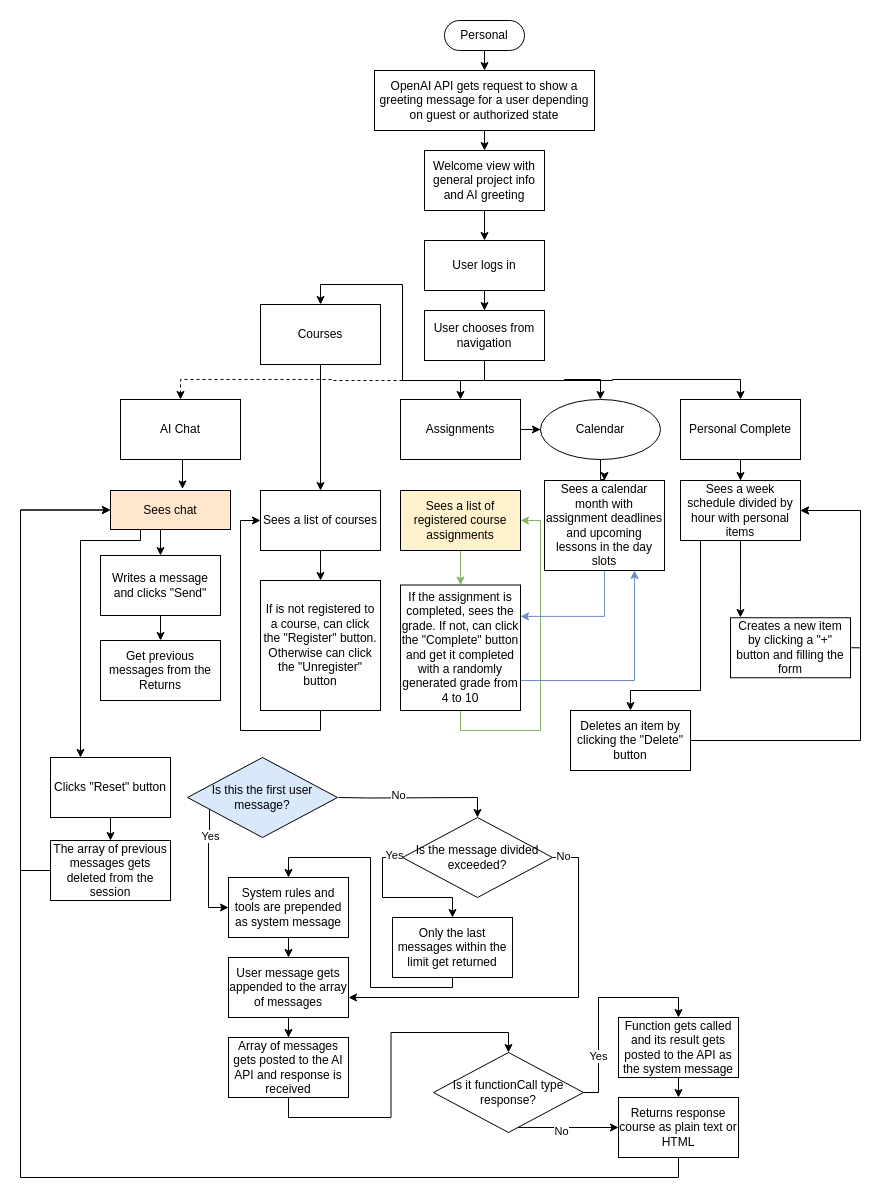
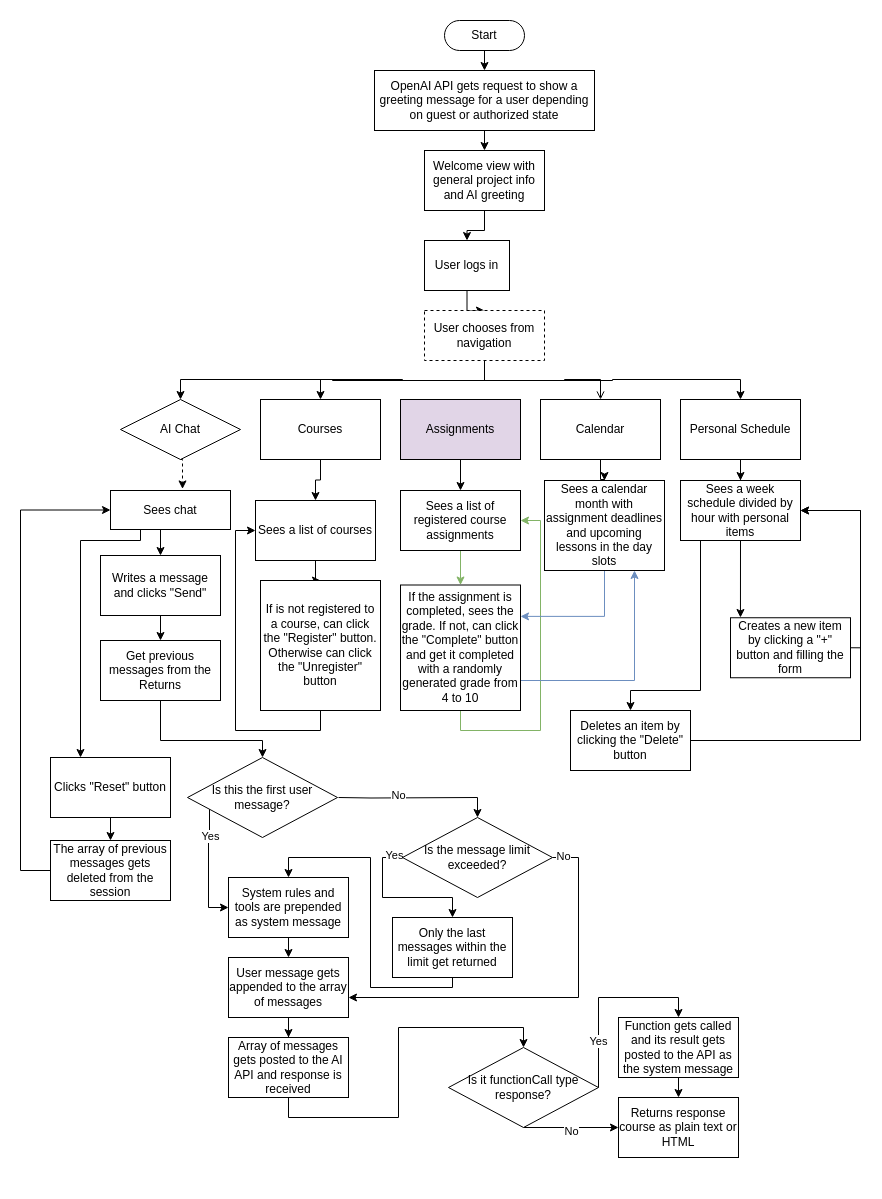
- <mxCell id="16" value="Personal" style="html=1;dashed=0;whiteSpace=wrap;shape=mxgraph.dfd.start" vertex="1" parent="1"><mxGeometry x="444" y="20" width="80" height="30" as="geometry" /></mxCell>
+ <mxCell id="16" value="Start" style="html=1;dashed=0;whiteSpace=wrap;shape=mxgraph.dfd.start" vertex="1" parent="1"><mxGeometry x="444" y="20" width="80" height="30" as="geometry" /></mxCell>
- <mxCell id="3" value="User logs in" style="rounded=0;whiteSpace=wrap;html=1;" vertex="1" parent="1"><mxGeometry x="424" y="240" width="120" height="50" as="geometry" /></mxCell>
+ <mxCell id="3" value="User logs in" style="rounded=0;whiteSpace=wrap;html=1;" vertex="1" parent="1"><mxGeometry x="424" y="240" width="85" height="50" as="geometry" /></mxCell>
- <mxCell id="6" value="Courses" style="rounded=0;whiteSpace=wrap;html=1;" vertex="1" parent="1"><mxGeometry x="260" y="304" width="120" height="60" as="geometry" /></mxCell>
+ <mxCell id="6" value="Courses" style="rounded=0;whiteSpace=wrap;html=1;" vertex="1" parent="1"><mxGeometry x="260" y="399" width="120" height="60" as="geometry" /></mxCell>
- <mxCell id="24" value="User chooses from navigation" style="rounded=0;whiteSpace=wrap;html=1;" vertex="1" parent="1"><mxGeometry x="424" y="310" width="120" height="50" as="geometry" /></mxCell>
+ <mxCell id="24" value="User chooses from navigation" style="rounded=0;whiteSpace=wrap;html=1;dashed=1;" vertex="1" parent="1"><mxGeometry x="424" y="310" width="120" height="50" as="geometry" /></mxCell>
- <mxCell id="19" style="edgeStyle=orthogonalEdgeStyle;rounded=0;orthogonalLoop=1;jettySize=auto;html=1;exitX=0.5;exitY=1;exitDx=0;exitDy=0;entryX=0.5;entryY=0;entryDx=0;entryDy=0;dashed=1;" edge="1" parent="1" source="24" target="4"><mxGeometry relative="1" as="geometry" /></mxCell>
+ <mxCell id="19" style="edgeStyle=orthogonalEdgeStyle;rounded=0;orthogonalLoop=1;jettySize=auto;html=1;exitX=0.5;exitY=1;exitDx=0;exitDy=0;entryX=0.5;entryY=0;entryDx=0;entryDy=0;" edge="1" parent="1" source="24" target="4"><mxGeometry relative="1" as="geometry" /></mxCell>
- <mxCell id="21" style="edgeStyle=orthogonalEdgeStyle;rounded=0;orthogonalLoop=1;jettySize=auto;html=1;exitX=0.5;exitY=1;exitDx=0;exitDy=0;entryX=0.5;entryY=0;entryDx=0;entryDy=0;" edge="1" parent="1" source="24" target="8"><mxGeometry relative="1" as="geometry" /></mxCell>
- <mxCell id="22" style="edgeStyle=orthogonalEdgeStyle;rounded=0;orthogonalLoop=1;jettySize=auto;html=1;exitX=0.5;exitY=1;exitDx=0;exitDy=0;entryX=0.5;entryY=0;entryDx=0;entryDy=0;" edge="1" parent="1" source="24" target="10"><mxGeometry relative="1" as="geometry" /></mxCell>
+ <mxCell id="22" style="edgeStyle=orthogonalEdgeStyle;rounded=0;orthogonalLoop=1;jettySize=auto;html=1;exitX=0.5;exitY=1;exitDx=0;exitDy=0;entryX=0.5;entryY=0;entryDx=0;entryDy=0;endArrow=open;" edge="1" parent="1" source="24" target="10"><mxGeometry relative="1" as="geometry" /></mxCell>
- <mxCell id="4" value="AI Chat" style="rounded=0;whiteSpace=wrap;html=1;" vertex="1" parent="1"><mxGeometry x="120" y="399" width="120" height="60" as="geometry" /></mxCell>
+ <mxCell id="4" value="AI Chat" style="rhombus;whiteSpace=wrap;html=1;" vertex="1" parent="1"><mxGeometry x="120" y="399" width="120" height="60" as="geometry" /></mxCell>
- <mxCell id="8" value="Assignments" style="rounded=0;whiteSpace=wrap;html=1;" vertex="1" parent="1"><mxGeometry x="400" y="399" width="120" height="60" as="geometry" /></mxCell>
+ <mxCell id="8" value="Assignments" style="rounded=0;whiteSpace=wrap;html=1;fillColor=#e1d5e7;" vertex="1" parent="1"><mxGeometry x="400" y="399" width="120" height="60" as="geometry" /></mxCell>
- <mxCell id="7" value="" style="edgeStyle=orthogonalEdgeStyle;rounded=0;orthogonalLoop=1;jettySize=auto;html=1;" edge="1" parent="1" source="8" target="10"><mxGeometry relative="1" as="geometry" /></mxCell>
+ <mxCell id="7" value="" style="edgeStyle=orthogonalEdgeStyle;rounded=0;orthogonalLoop=1;jettySize=auto;html=1;" edge="1" parent="1" source="8" target="28"><mxGeometry relative="1" as="geometry" /></mxCell>
- <mxCell id="10" value="Calendar" style="ellipse;whiteSpace=wrap;html=1;" vertex="1" parent="1"><mxGeometry x="540" y="399" width="120" height="60" as="geometry" /></mxCell>
+ <mxCell id="10" value="Calendar" style="rounded=0;whiteSpace=wrap;html=1;" vertex="1" parent="1"><mxGeometry x="540" y="399" width="120" height="60" as="geometry" /></mxCell>
- <mxCell id="12" value="Personal Complete" style="rounded=0;whiteSpace=wrap;html=1;" vertex="1" parent="1"><mxGeometry x="680" y="399" width="120" height="60" as="geometry" /></mxCell>
+ <mxCell id="12" value="Personal Schedule" style="rounded=0;whiteSpace=wrap;html=1;" vertex="1" parent="1"><mxGeometry x="680" y="399" width="120" height="60" as="geometry" /></mxCell>
- <mxCell id="73" style="edgeStyle=orthogonalEdgeStyle;rounded=0;orthogonalLoop=1;jettySize=auto;html=1;exitX=0.5;exitY=1;exitDx=0;exitDy=0;entryX=0.6;entryY=-0.04;entryDx=0;entryDy=0;entryPerimeter=0;" edge="1" parent="1" source="4" target="72"><mxGeometry relative="1" as="geometry" /></mxCell>
+ <mxCell id="73" style="edgeStyle=orthogonalEdgeStyle;rounded=0;orthogonalLoop=1;jettySize=auto;html=1;exitX=0.5;exitY=1;exitDx=0;exitDy=0;entryX=0.6;entryY=-0.04;entryDx=0;entryDy=0;entryPerimeter=0;dashed=1;" edge="1" parent="1" source="4" target="72"><mxGeometry relative="1" as="geometry" /></mxCell>
- <mxCell id="72" value="Sees chat" style="rounded=0;whiteSpace=wrap;html=1;fillColor=#ffe6cc;" vertex="1" parent="1"><mxGeometry x="110" y="490" width="120" height="39" as="geometry" /></mxCell>
+ <mxCell id="72" value="Sees chat" style="rounded=0;whiteSpace=wrap;html=1;" vertex="1" parent="1"><mxGeometry x="110" y="490" width="120" height="39" as="geometry" /></mxCell>
- <mxCell id="26" value="Sees a list of courses" style="rounded=0;whiteSpace=wrap;html=1;" vertex="1" parent="1"><mxGeometry x="260" y="490" width="120" height="60" as="geometry" /></mxCell>
+ <mxCell id="26" value="Sees a list of courses" style="rounded=0;whiteSpace=wrap;html=1;" vertex="1" parent="1"><mxGeometry x="255" y="500" width="120" height="60" as="geometry" /></mxCell>
- <mxCell id="28" value="Sees a list of registered course assignments" style="rounded=0;whiteSpace=wrap;html=1;fillColor=#fff2cc;" vertex="1" parent="1"><mxGeometry x="400" y="490" width="120" height="60" as="geometry" /></mxCell>
+ <mxCell id="28" value="Sees a list of registered course assignments" style="rounded=0;whiteSpace=wrap;html=1;" vertex="1" parent="1"><mxGeometry x="400" y="490" width="120" height="60" as="geometry" /></mxCell>
+ <mxCell id="59" style="edgeStyle=orthogonalEdgeStyle;rounded=0;orthogonalLoop=1;jettySize=auto;html=1;exitX=0.5;exitY=1;exitDx=0;exitDy=0;entryX=0.5;entryY=0;entryDx=0;entryDy=0;" edge="1" parent="1" source="60" target="49"><mxGeometry relative="1" as="geometry"><mxPoint x="227" y="707" as="sourcePoint" /><Array as="points"><mxPoint x="160" y="740" /><mxPoint x="262" y="740" /></Array></mxGeometry></mxCell>
- <mxCell id="49" value="Is this the first user message?" style="rhombus;whiteSpace=wrap;html=1;fillColor=#dae8fc;" vertex="1" parent="1"><mxGeometry x="187" y="757" width="150" height="80" as="geometry" /></mxCell>
+ <mxCell id="49" value="Is this the first user message?" style="rhombus;whiteSpace=wrap;html=1;" vertex="1" parent="1"><mxGeometry x="187" y="757" width="150" height="80" as="geometry" /></mxCell>
- <mxCell id="58" value="Is the message divided exceeded?" style="rhombus;whiteSpace=wrap;html=1;" vertex="1" parent="1"><mxGeometry x="402" y="817" width="150" height="80" as="geometry" /></mxCell>
+ <mxCell id="58" value="Is the message limit exceeded?" style="rhombus;whiteSpace=wrap;html=1;" vertex="1" parent="1"><mxGeometry x="402" y="817" width="150" height="80" as="geometry" /></mxCell>
- <mxCell id="69" value="Is it functionCall type response?" style="rhombus;whiteSpace=wrap;html=1;" vertex="1" parent="1"><mxGeometry x="433" y="1052" width="150" height="80" as="geometry" /></mxCell>
+ <mxCell id="69" value="Is it functionCall type response?" style="rhombus;whiteSpace=wrap;html=1;" vertex="1" parent="1"><mxGeometry x="448" y="1047" width="150" height="80" as="geometry" /></mxCell>
- <mxCell id="76" style="edgeStyle=orthogonalEdgeStyle;rounded=0;orthogonalLoop=1;jettySize=auto;html=1;exitX=0.5;exitY=1;exitDx=0;exitDy=0;entryX=0;entryY=0.5;entryDx=0;entryDy=0;" edge="1" parent="1" source="77" target="72"><mxGeometry relative="1" as="geometry"><Array as="points"><mxPoint x="678" y="1177" /><mxPoint x="20" y="1177" /><mxPoint x="20" y="510" /></Array></mxGeometry></mxCell>
